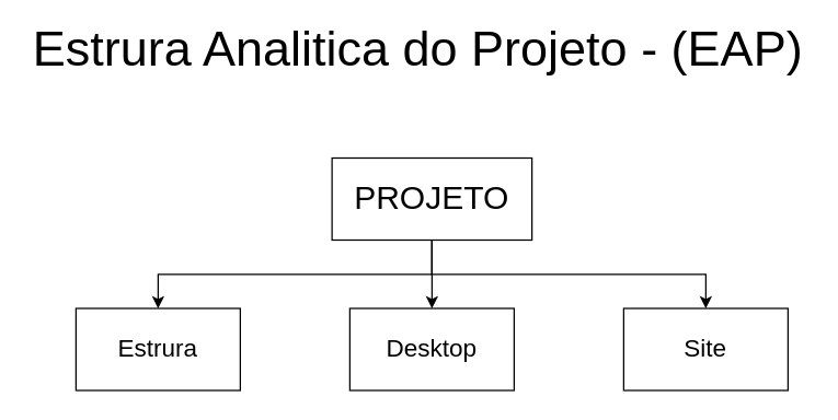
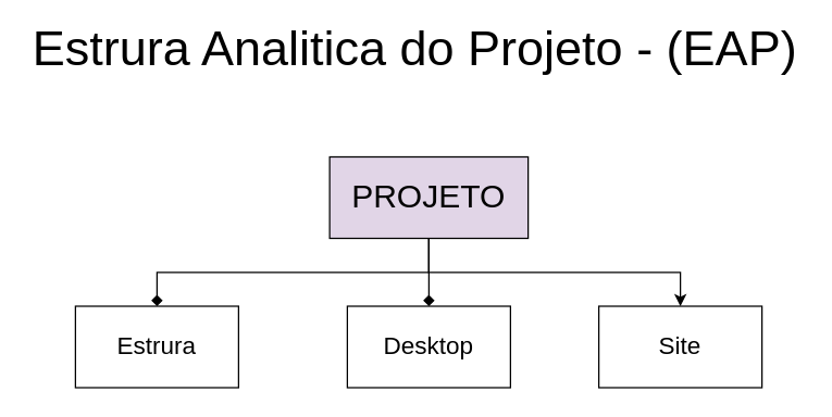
- <mxCell id="5" value="&lt;font style=&quot;font-size: 24px;&quot;&gt;PROJETO&lt;/font&gt;" style="rounded=0;whiteSpace=wrap;html=1;" vertex="1" parent="1"><mxGeometry x="242" y="115" width="146" height="60" as="geometry" /></mxCell>
+ <mxCell id="5" value="&lt;font style=&quot;font-size: 24px;&quot;&gt;PROJETO&lt;/font&gt;" style="rounded=0;whiteSpace=wrap;html=1;fillColor=#e1d5e7;" vertex="1" parent="1"><mxGeometry x="242" y="115" width="146" height="60" as="geometry" /></mxCell>
- <mxCell id="2" style="edgeStyle=orthogonalEdgeStyle;rounded=0;orthogonalLoop=1;jettySize=auto;html=1;exitX=0.5;exitY=1;exitDx=0;exitDy=0;entryX=0.5;entryY=0;entryDx=0;entryDy=0;" edge="1" parent="1" source="5" target="6"><mxGeometry relative="1" as="geometry" /></mxCell>
+ <mxCell id="2" style="edgeStyle=orthogonalEdgeStyle;rounded=0;orthogonalLoop=1;jettySize=auto;html=1;exitX=0.5;exitY=1;exitDx=0;exitDy=0;entryX=0.5;entryY=0;entryDx=0;entryDy=0;endArrow=diamond;" edge="1" parent="1" source="5" target="6"><mxGeometry relative="1" as="geometry" /></mxCell>
- <mxCell id="3" style="edgeStyle=orthogonalEdgeStyle;rounded=0;orthogonalLoop=1;jettySize=auto;html=1;exitX=0.5;exitY=1;exitDx=0;exitDy=0;entryX=0.5;entryY=0;entryDx=0;entryDy=0;" edge="1" parent="1" source="5" target="7"><mxGeometry relative="1" as="geometry" /></mxCell>
+ <mxCell id="3" style="edgeStyle=orthogonalEdgeStyle;rounded=0;orthogonalLoop=1;jettySize=auto;html=1;exitX=0.5;exitY=1;exitDx=0;exitDy=0;entryX=0.5;entryY=0;entryDx=0;entryDy=0;endArrow=diamond;" edge="1" parent="1" source="5" target="7"><mxGeometry relative="1" as="geometry" /></mxCell>
- <mxCell id="8" value="&lt;span style=&quot;font-size: 18px;&quot;&gt;Site&lt;/span&gt;" style="rounded=0;whiteSpace=wrap;html=1;" vertex="1" parent="1"><mxGeometry x="455" y="225" width="120" height="60" as="geometry" /></mxCell>
+ <mxCell id="8" value="&lt;span style=&quot;font-size: 18px;&quot;&gt;Site&lt;/span&gt;" style="rounded=0;whiteSpace=wrap;html=1;" vertex="1" parent="1"><mxGeometry x="440" y="225" width="120" height="60" as="geometry" /></mxCell>
